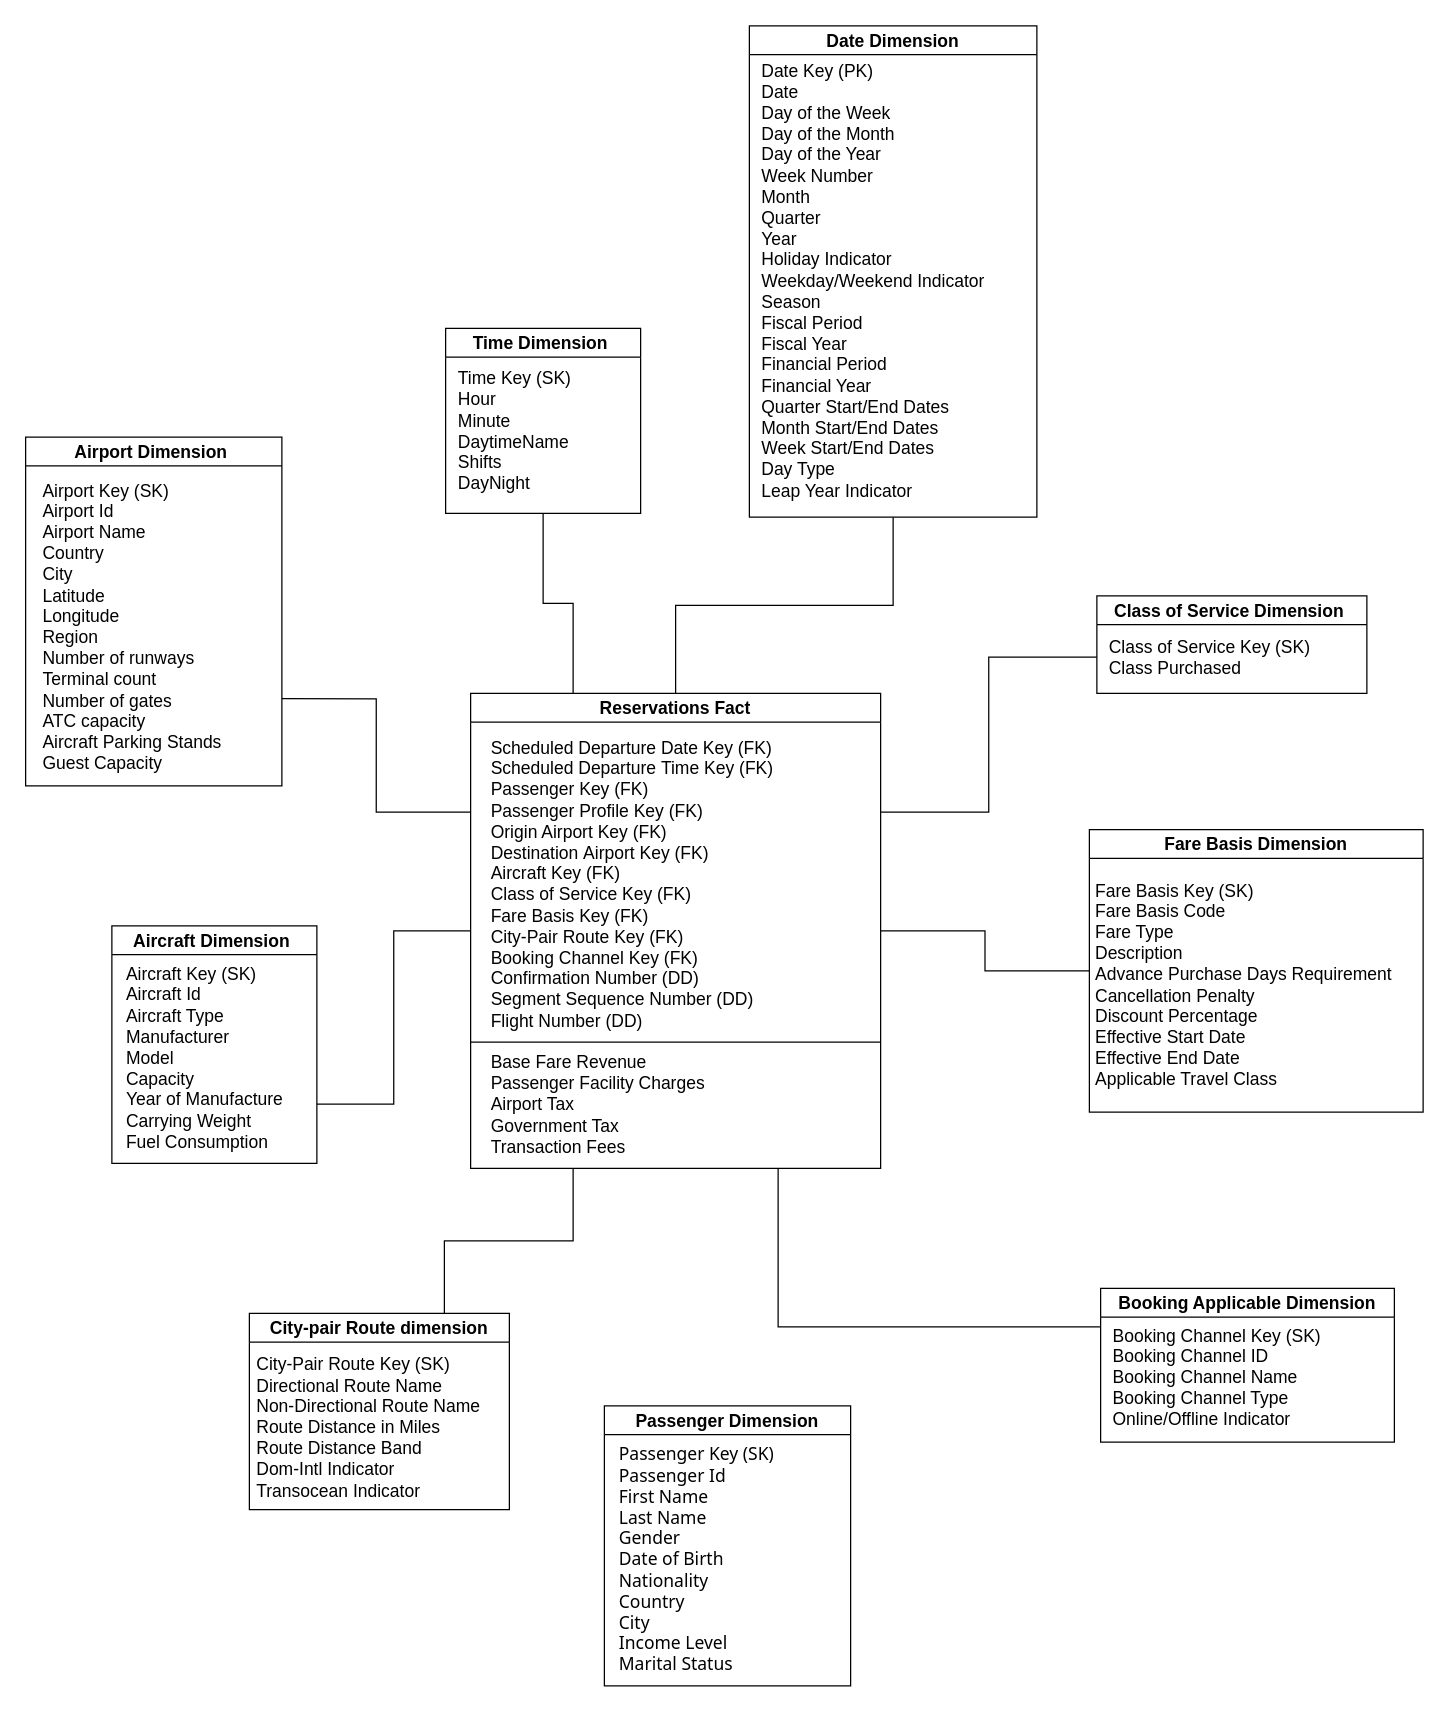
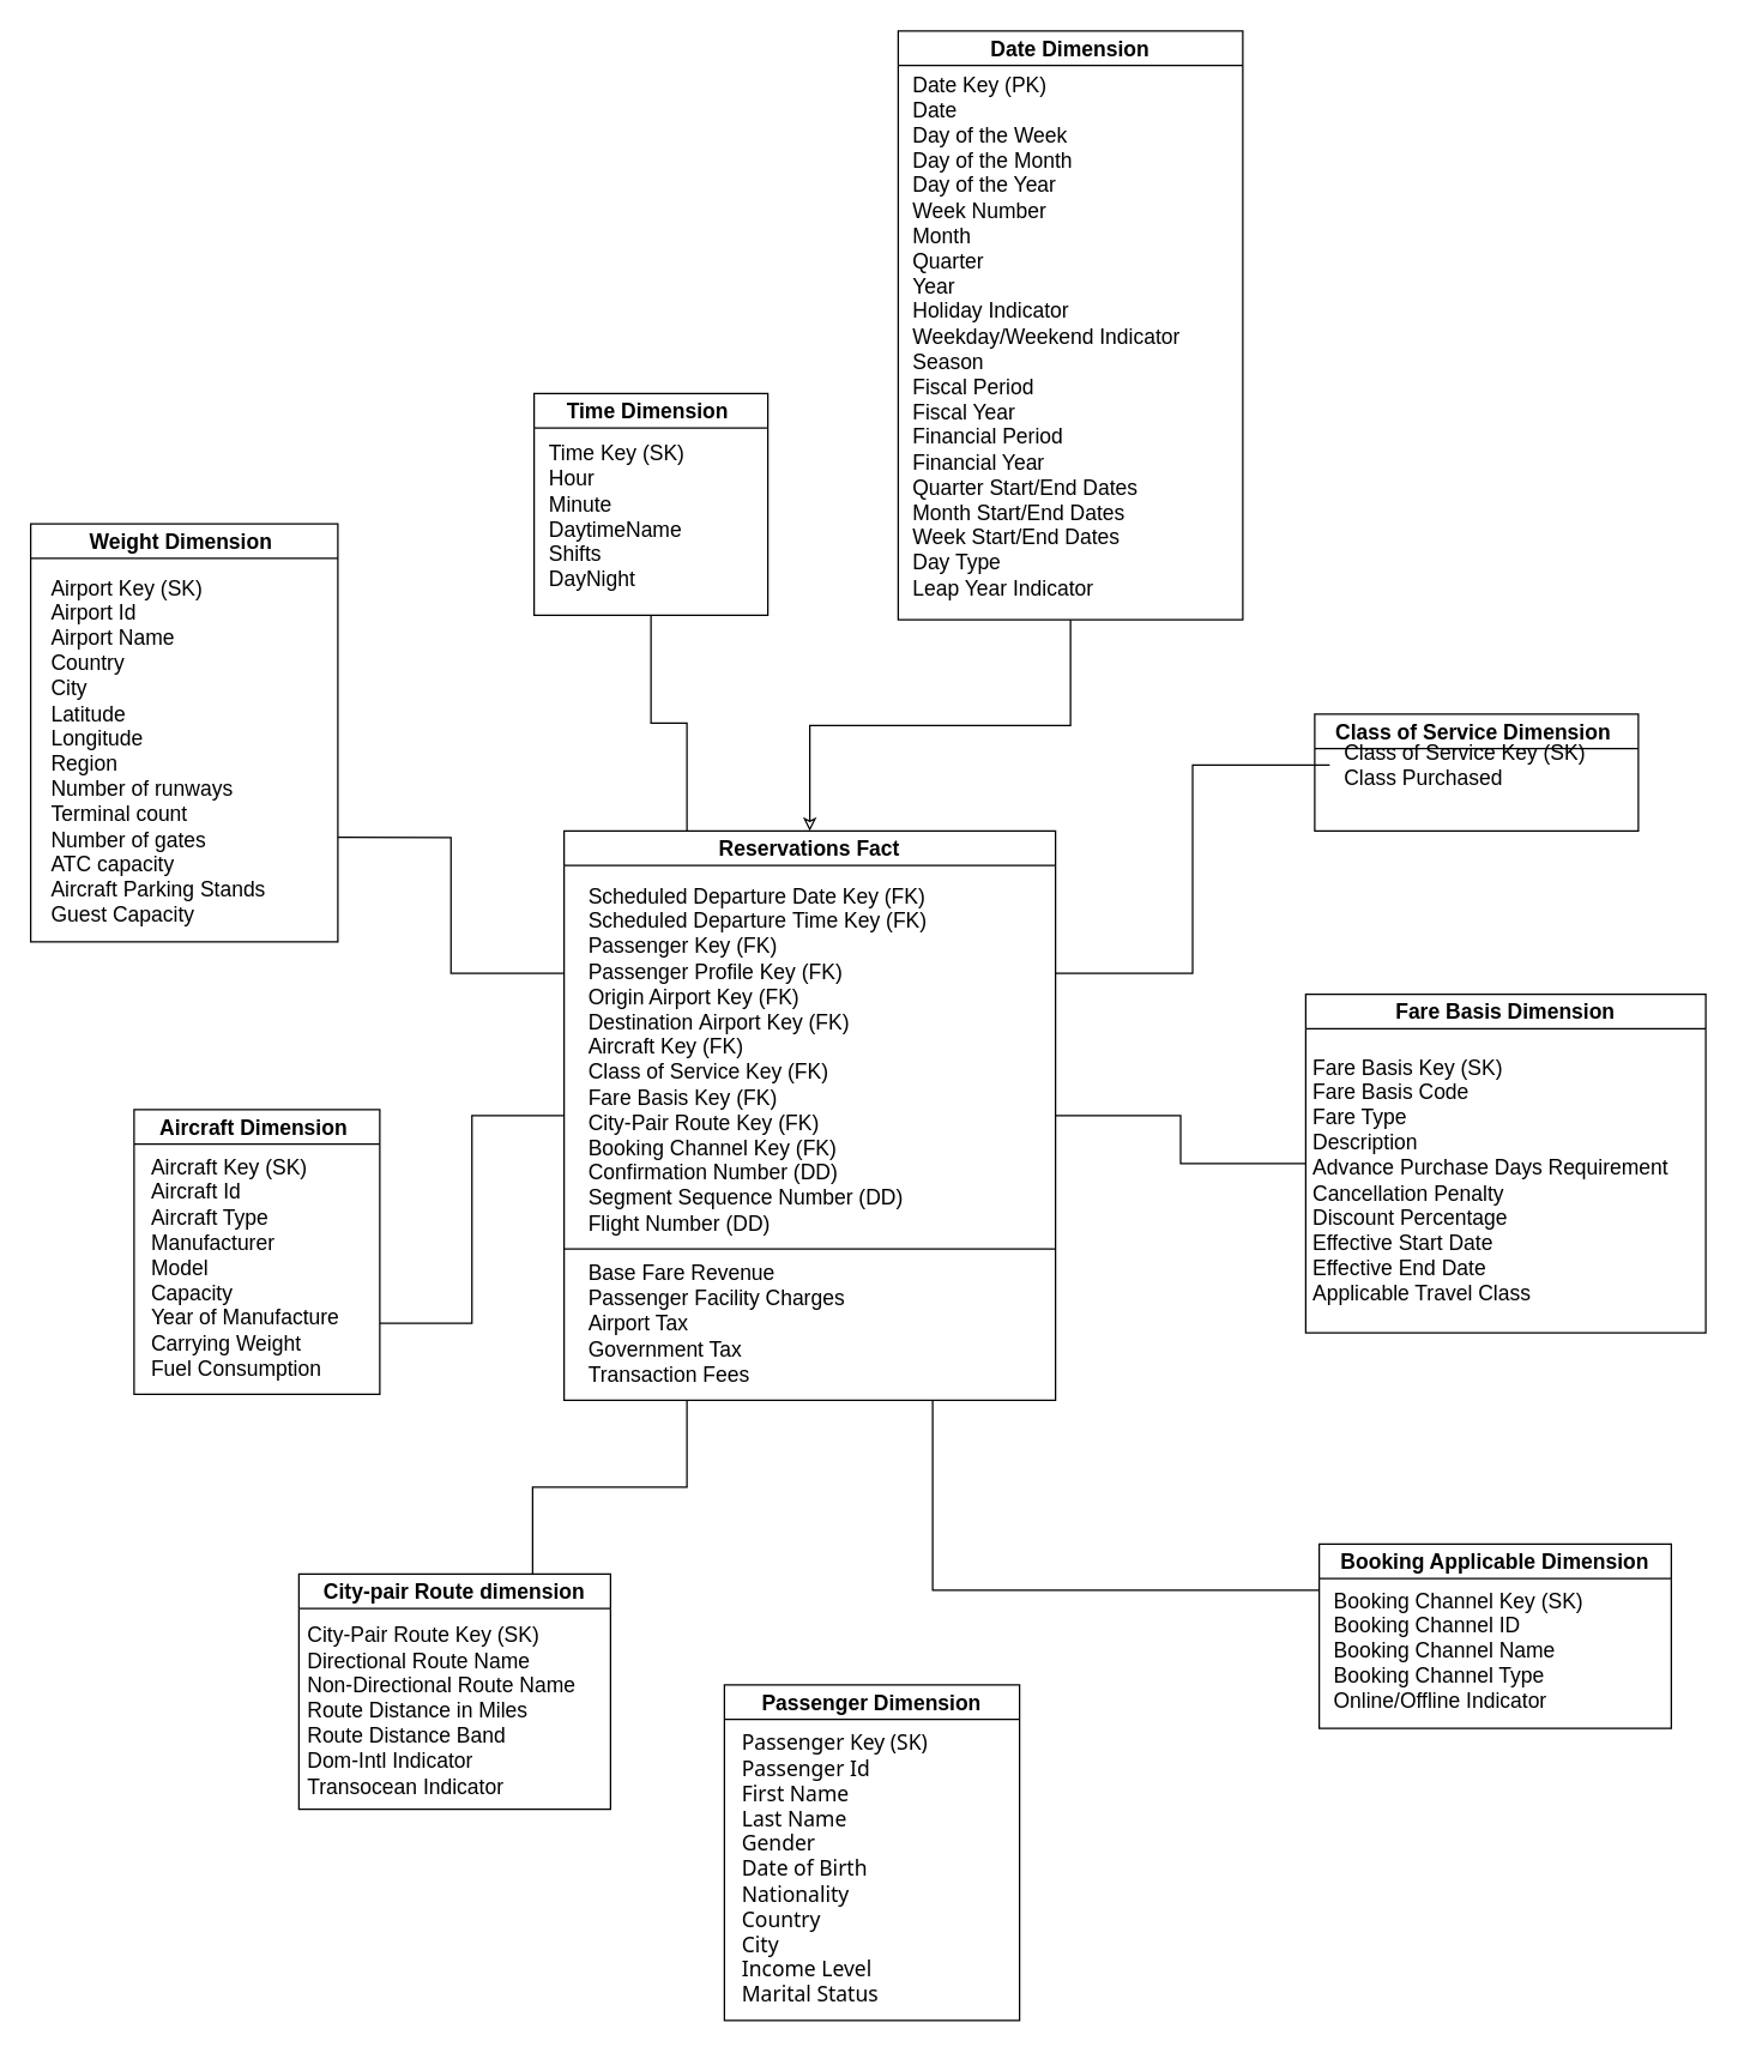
- <mxCell id="9" value="&lt;font style=&quot;font-size: 14px;&quot;&gt;&lt;font style=&quot;font-size: 14px;&quot;&gt;Airport&amp;nbsp;&lt;/font&gt;Dimension&amp;nbsp;&lt;/font&gt;" style="swimlane;whiteSpace=wrap;html=1;fontSize=14;" parent="1" vertex="1"><mxGeometry x="20" y="349" width="205" height="279" as="geometry" /></mxCell>
+ <mxCell id="9" value="&lt;font style=&quot;font-size: 14px;&quot;&gt;&lt;font style=&quot;font-size: 14px;&quot;&gt;Weight&amp;nbsp;&lt;/font&gt;Dimension&amp;nbsp;&lt;/font&gt;" style="swimlane;whiteSpace=wrap;html=1;fontSize=14;" parent="1" vertex="1"><mxGeometry x="20" y="349" width="205" height="279" as="geometry" /></mxCell>
- <mxCell id="15" value="&lt;div style=&quot;text-align: left; font-size: 14px;&quot;&gt;&lt;font style=&quot;font-size: 14px;&quot;&gt;Class of Service Key (SK)&lt;br style=&quot;font-size: 14px;&quot;&gt;&lt;/font&gt;&lt;/div&gt;&lt;div style=&quot;text-align: left; font-size: 14px;&quot;&gt;&lt;font style=&quot;font-size: 14px;&quot;&gt;Class Purchased&lt;/font&gt;&lt;/div&gt;" style="text;html=1;align=center;verticalAlign=middle;resizable=0;points=[];autosize=1;strokeColor=none;fillColor=none;fontSize=14;" parent="14" vertex="1"><mxGeometry y="26" width="179" height="46" as="geometry" /></mxCell>
+ <mxCell id="15" value="&lt;div style=&quot;text-align: left; font-size: 14px;&quot;&gt;&lt;font style=&quot;font-size: 14px;&quot;&gt;Class of Service Key (SK)&lt;br style=&quot;font-size: 14px;&quot;&gt;&lt;/font&gt;&lt;/div&gt;&lt;div style=&quot;text-align: left; font-size: 14px;&quot;&gt;&lt;font style=&quot;font-size: 14px;&quot;&gt;Class Purchased&lt;/font&gt;&lt;/div&gt;" style="text;html=1;align=center;verticalAlign=middle;resizable=0;points=[];autosize=1;strokeColor=none;fillColor=none;fontSize=14;" parent="14" vertex="1"><mxGeometry x="10" y="11" width="179" height="46" as="geometry" /></mxCell>
- <mxCell id="16" style="edgeStyle=orthogonalEdgeStyle;rounded=0;orthogonalLoop=1;jettySize=auto;html=1;exitX=0.5;exitY=1;exitDx=0;exitDy=0;entryX=0.5;entryY=0;entryDx=0;entryDy=0;endArrow=none;endFill=0;" parent="1" source="17" target="11" edge="1"><mxGeometry relative="1" as="geometry" /></mxCell>
+ <mxCell id="16" style="edgeStyle=orthogonalEdgeStyle;rounded=0;orthogonalLoop=1;jettySize=auto;html=1;exitX=0.5;exitY=1;exitDx=0;exitDy=0;entryX=0.5;entryY=0;entryDx=0;entryDy=0;endArrow=classic;endFill=0;" parent="1" source="17" target="11" edge="1"><mxGeometry relative="1" as="geometry" /></mxCell>
